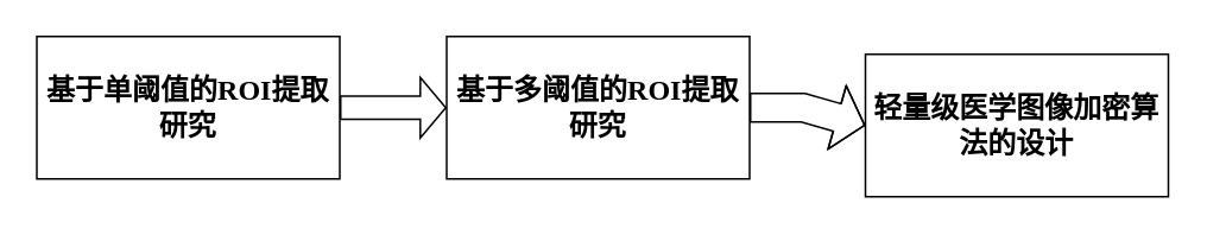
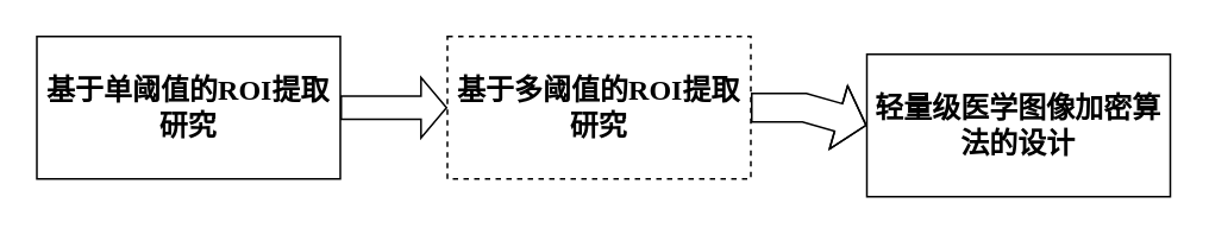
- <mxCell id="3" value="&lt;font face=&quot;Times New Roman&quot; style=&quot;font-size: 16px;&quot;&gt;&lt;b&gt;基于多阈值的ROI提取研究&lt;/b&gt;&lt;/font&gt;" style="rounded=0;whiteSpace=wrap;html=1;" vertex="1" parent="1"><mxGeometry x="250" y="20" width="170" height="80" as="geometry" /></mxCell>
+ <mxCell id="3" value="&lt;font face=&quot;Times New Roman&quot; style=&quot;font-size: 16px;&quot;&gt;&lt;b&gt;基于多阈值的ROI提取研究&lt;/b&gt;&lt;/font&gt;" style="rounded=0;whiteSpace=wrap;html=1;dashed=1;" vertex="1" parent="1"><mxGeometry x="250" y="20" width="170" height="80" as="geometry" /></mxCell>
